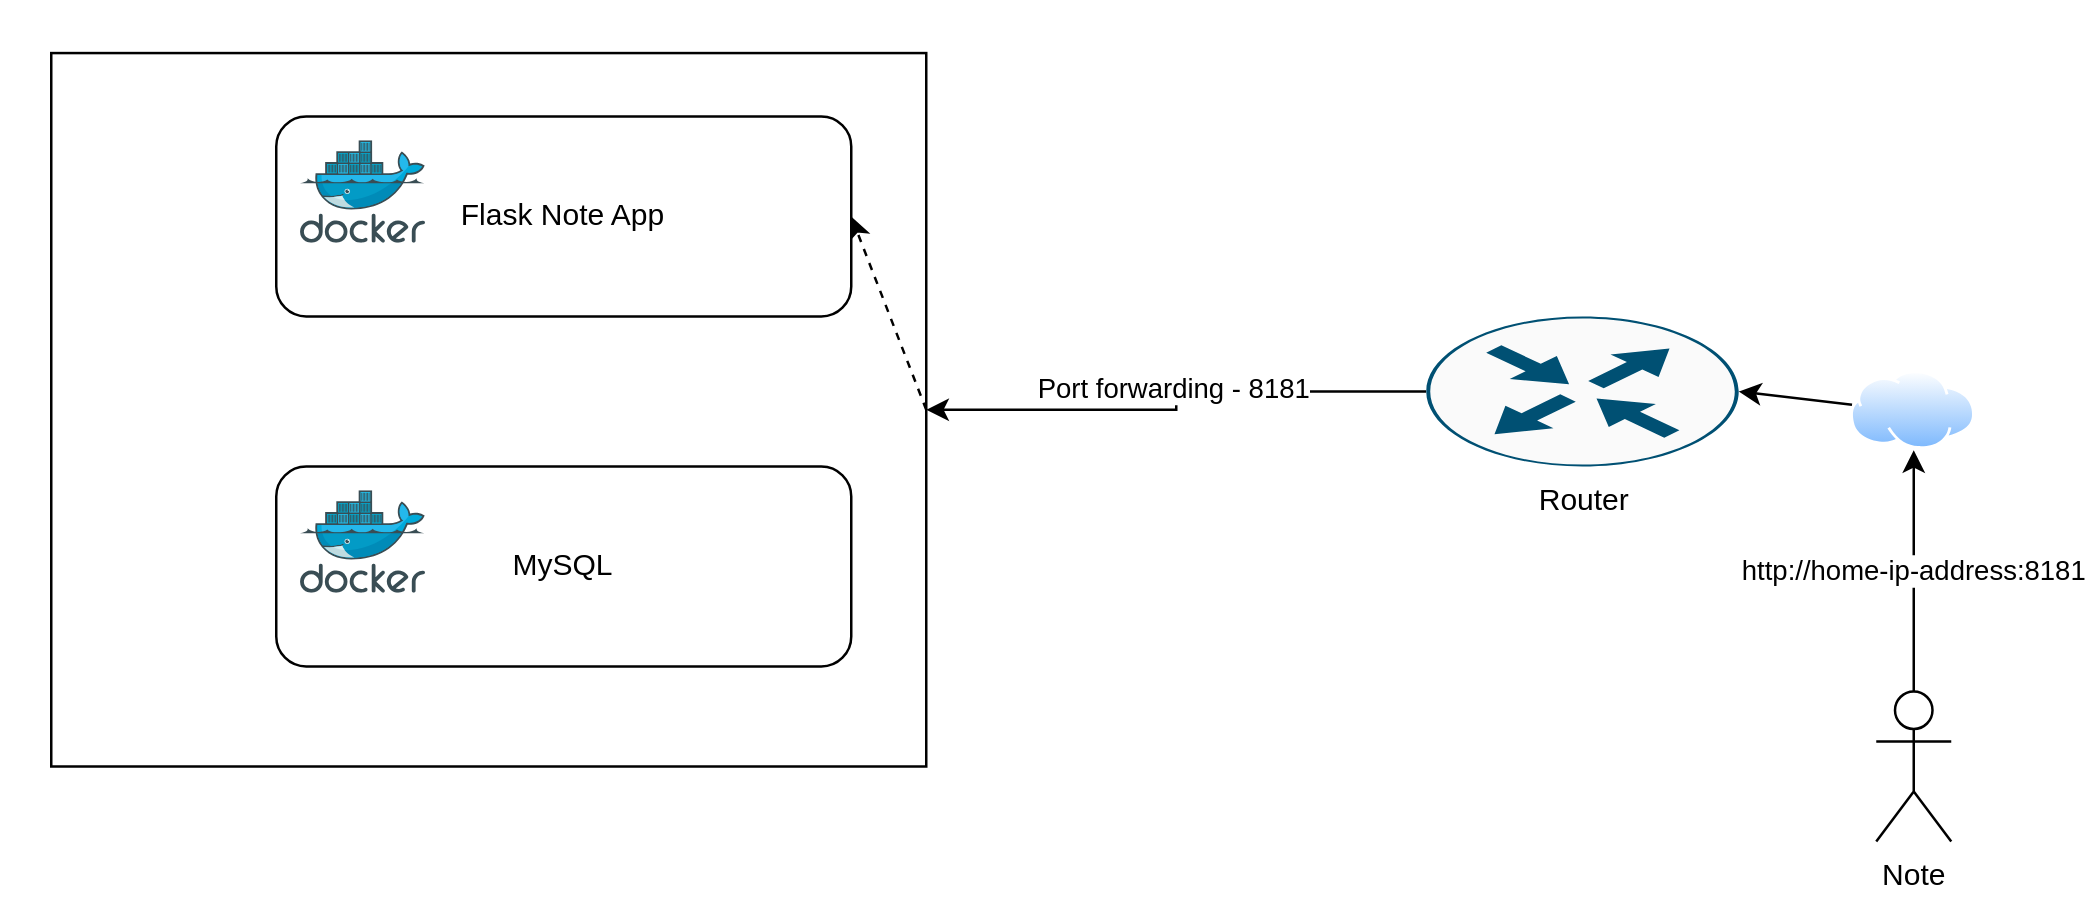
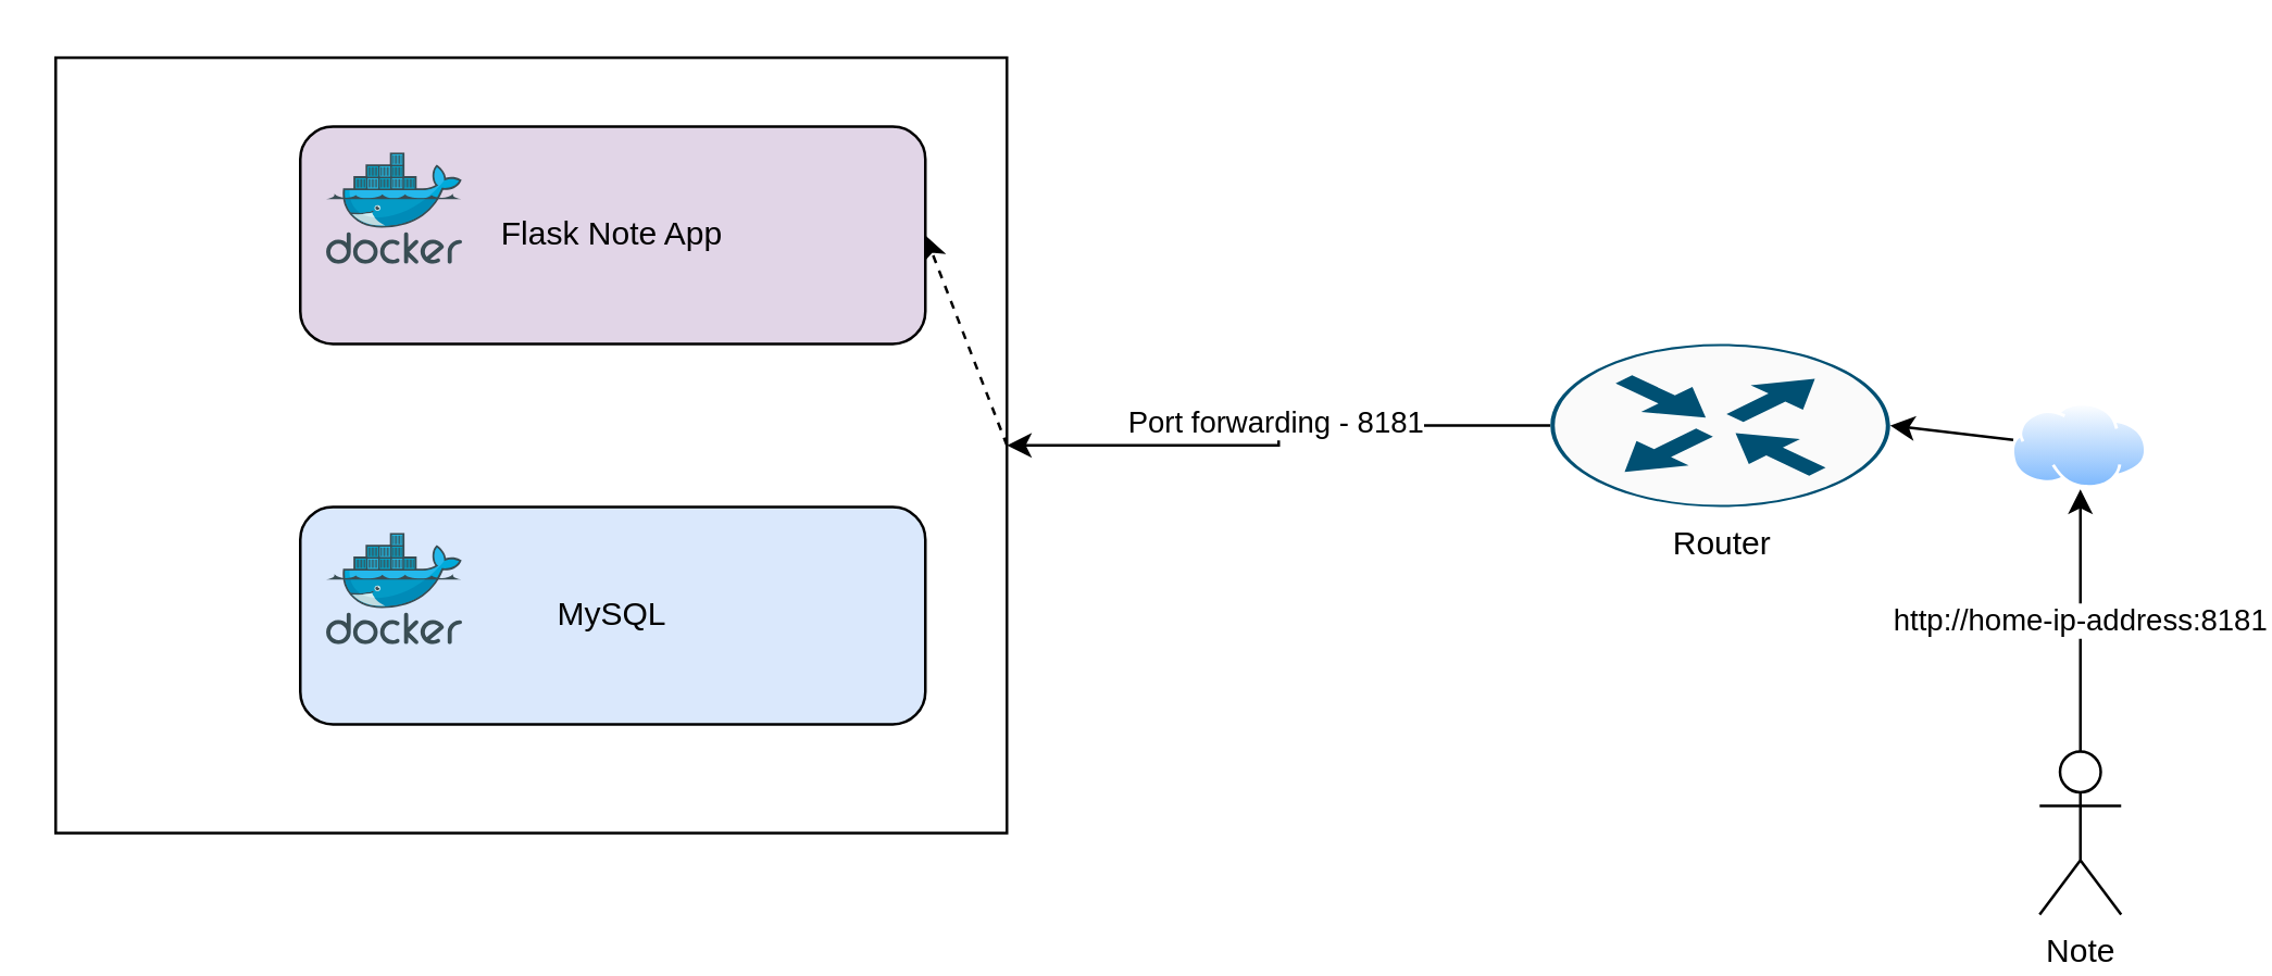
- <mxCell id="5" value="Flask Note App" style="rounded=1;whiteSpace=wrap;html=1;" vertex="1" parent="1"><mxGeometry x="110" y="46" width="230" height="80" as="geometry" /></mxCell>
+ <mxCell id="5" value="Flask Note App" style="rounded=1;whiteSpace=wrap;html=1;fillColor=#e1d5e7;" vertex="1" parent="1"><mxGeometry x="110" y="46" width="230" height="80" as="geometry" /></mxCell>
- <mxCell id="6" value="MySQL" style="rounded=1;whiteSpace=wrap;html=1;" vertex="1" parent="1"><mxGeometry x="110" y="186" width="230" height="80" as="geometry" /></mxCell>
+ <mxCell id="6" value="MySQL" style="rounded=1;whiteSpace=wrap;html=1;fillColor=#dae8fc;" vertex="1" parent="1"><mxGeometry x="110" y="186" width="230" height="80" as="geometry" /></mxCell>
